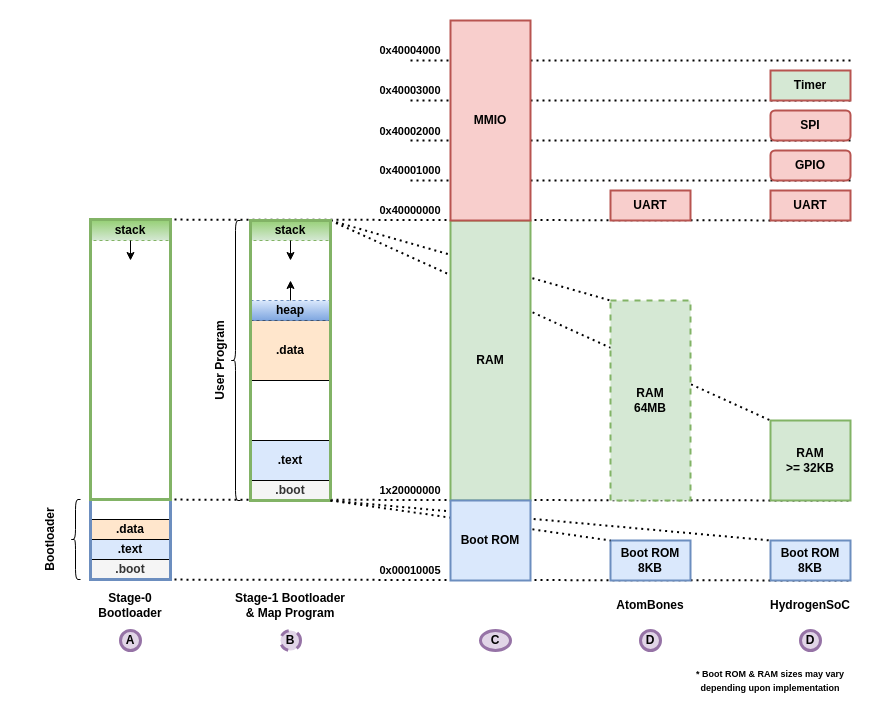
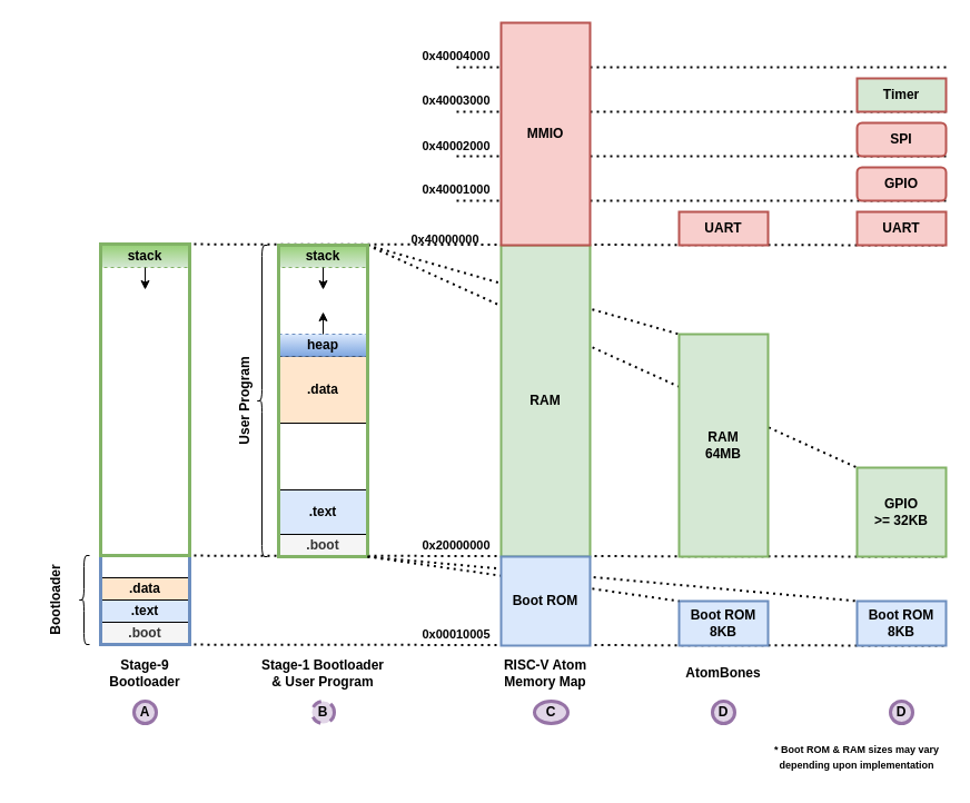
- <mxCell id="6" value="&lt;font style=&quot;font-size: 11px;&quot;&gt;0x40000000&lt;/font&gt;" style="text;html=1;strokeColor=none;fillColor=none;align=center;verticalAlign=middle;whiteSpace=wrap;rounded=0;dashed=1;fontSize=11;fontStyle=1" parent="1" vertex="1"><mxGeometry x="380" y="200" width="60" height="19" as="geometry" /></mxCell>
+ <mxCell id="6" value="&lt;font style=&quot;font-size: 11px;&quot;&gt;0x40000000&lt;/font&gt;" style="text;html=1;strokeColor=none;fillColor=none;align=center;verticalAlign=middle;whiteSpace=wrap;rounded=0;dashed=1;fontSize=11;fontStyle=1" parent="1" vertex="1"><mxGeometry x="370" y="205" width="60" height="19" as="geometry" /></mxCell>
- <mxCell id="26" value="RAM&lt;br&gt;64MB" style="rounded=0;whiteSpace=wrap;html=1;fillColor=#d5e8d4;strokeColor=#82b366;strokeWidth=2;fontStyle=1;dashed=1;" parent="1" vertex="1"><mxGeometry x="610" y="300" width="80" height="200" as="geometry" /></mxCell>
+ <mxCell id="26" value="RAM&lt;br&gt;64MB" style="rounded=0;whiteSpace=wrap;html=1;fillColor=#d5e8d4;strokeColor=#82b366;strokeWidth=2;fontStyle=1" parent="1" vertex="1"><mxGeometry x="610" y="300" width="80" height="200" as="geometry" /></mxCell>
- <mxCell id="15" value="RAM&lt;br&gt;&amp;gt;= 32KB" style="rounded=0;whiteSpace=wrap;html=1;fillColor=#d5e8d4;strokeColor=#82b366;strokeWidth=2;fontStyle=1" parent="1" vertex="1"><mxGeometry x="770" y="420" width="80" height="80" as="geometry" /></mxCell>
+ <mxCell id="15" value="GPIO&lt;br&gt;&amp;gt;= 32KB" style="rounded=0;whiteSpace=wrap;html=1;fillColor=#d5e8d4;strokeColor=#82b366;strokeWidth=2;fontStyle=1" parent="1" vertex="1"><mxGeometry x="770" y="420" width="80" height="80" as="geometry" /></mxCell>
- <mxCell id="5" value="&lt;font style=&quot;font-size: 11px;&quot;&gt;1x20000000&lt;/font&gt;" style="text;html=1;strokeColor=none;fillColor=none;align=center;verticalAlign=middle;whiteSpace=wrap;rounded=0;dashed=1;fontSize=11;fontStyle=1" parent="1" vertex="1"><mxGeometry x="380" y="480" width="60" height="20" as="geometry" /></mxCell>
+ <mxCell id="5" value="&lt;font style=&quot;font-size: 11px;&quot;&gt;0x20000000&lt;/font&gt;" style="text;html=1;strokeColor=none;fillColor=none;align=center;verticalAlign=middle;whiteSpace=wrap;rounded=0;dashed=1;fontSize=11;fontStyle=1" parent="1" vertex="1"><mxGeometry x="380" y="480" width="60" height="20" as="geometry" /></mxCell>
- <mxCell id="55" value="Stage-0 Bootloader" style="text;html=1;strokeColor=none;fillColor=none;align=center;verticalAlign=middle;whiteSpace=wrap;rounded=0;fontStyle=1" parent="1" vertex="1"><mxGeometry x="100" y="590" width="60" height="30" as="geometry" /></mxCell>
+ <mxCell id="55" value="Stage-9 Bootloader" style="text;html=1;strokeColor=none;fillColor=none;align=center;verticalAlign=middle;whiteSpace=wrap;rounded=0;fontStyle=1" parent="1" vertex="1"><mxGeometry x="100" y="590" width="60" height="30" as="geometry" /></mxCell>
- <mxCell id="56" value="Stage-1 Bootloader &amp;amp; Map Program" style="text;html=1;strokeColor=none;fillColor=none;align=center;verticalAlign=middle;whiteSpace=wrap;rounded=0;fontStyle=1" parent="1" vertex="1"><mxGeometry x="230" y="590" width="120" height="30" as="geometry" /></mxCell>
+ <mxCell id="56" value="Stage-1 Bootloader &amp;amp; User Program" style="text;html=1;strokeColor=none;fillColor=none;align=center;verticalAlign=middle;whiteSpace=wrap;rounded=0;fontStyle=1" parent="1" vertex="1"><mxGeometry x="230" y="590" width="120" height="30" as="geometry" /></mxCell>
+ <mxCell id="13" value="RISC-V Atom&lt;br&gt;Memory Map" style="text;html=1;strokeColor=none;fillColor=none;align=center;verticalAlign=middle;whiteSpace=wrap;rounded=0;fontStyle=1" parent="1" vertex="1"><mxGeometry x="450" y="590" width="80" height="30" as="geometry" /></mxCell>
- <mxCell id="12" value="HydrogenSoC" style="text;html=1;strokeColor=none;fillColor=none;align=center;verticalAlign=middle;whiteSpace=wrap;rounded=0;fontStyle=1" parent="1" vertex="1"><mxGeometry x="770" y="590" width="80" height="30" as="geometry" /></mxCell>
